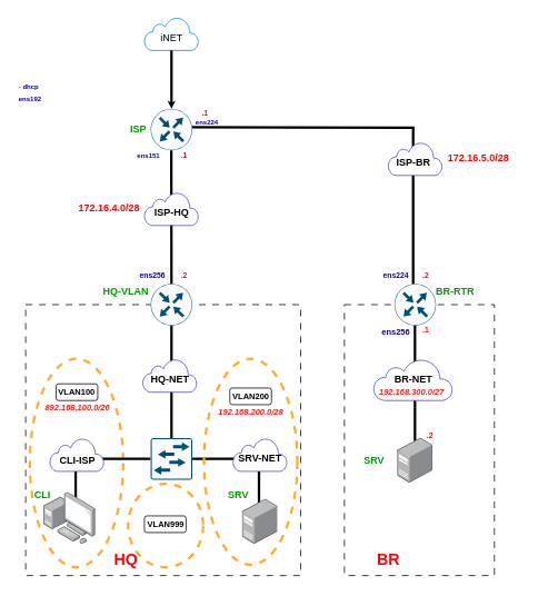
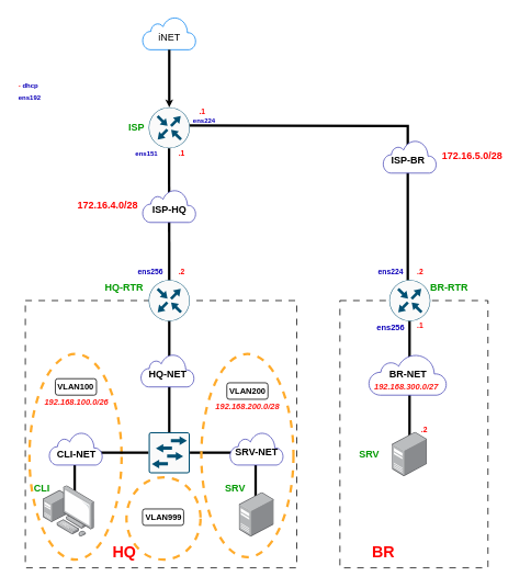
- <mxCell id="18" value="&lt;b&gt;&lt;font style=&quot;color: rgb(0, 153, 0);&quot;&gt;HQ-VLAN&lt;/font&gt;&lt;/b&gt;" style="text;html=1;align=center;verticalAlign=middle;resizable=0;points=[];autosize=1;strokeColor=none;fillColor=none;" parent="1" vertex="1"><mxGeometry x="115" y="335" width="70" height="30" as="geometry" /></mxCell>
+ <mxCell id="18" value="&lt;b&gt;&lt;font style=&quot;color: rgb(0, 153, 0);&quot;&gt;HQ-RTR&lt;/font&gt;&lt;/b&gt;" style="text;html=1;align=center;verticalAlign=middle;resizable=0;points=[];autosize=1;strokeColor=none;fillColor=none;" parent="1" vertex="1"><mxGeometry x="115" y="335" width="70" height="30" as="geometry" /></mxCell>
- <mxCell id="63" value="&lt;b&gt;&lt;i&gt;&lt;font style=&quot;color: rgb(255, 27, 22); font-size: 10px;&quot;&gt;892.168.100.0/26&lt;/font&gt;&lt;/i&gt;&lt;/b&gt;" style="text;html=1;align=center;verticalAlign=middle;resizable=0;points=[];autosize=1;strokeColor=none;fillColor=none;" parent="1" vertex="1"><mxGeometry x="41.5" y="473" width="100" height="30" as="geometry" /></mxCell>
+ <mxCell id="63" value="&lt;b&gt;&lt;i&gt;&lt;font style=&quot;color: rgb(255, 27, 22); font-size: 10px;&quot;&gt;192.168.100.0/26&lt;/font&gt;&lt;/i&gt;&lt;/b&gt;" style="text;html=1;align=center;verticalAlign=middle;resizable=0;points=[];autosize=1;strokeColor=none;fillColor=none;" parent="1" vertex="1"><mxGeometry x="41.5" y="473" width="100" height="30" as="geometry" /></mxCell>
- <mxCell id="48" value="&lt;b&gt;CLI-ISP&lt;/b&gt;" style="text;html=1;align=center;verticalAlign=middle;resizable=0;points=[];autosize=1;strokeColor=none;fillColor=none;" parent="1" vertex="1"><mxGeometry x="56.5" y="537" width="70" height="30" as="geometry" /></mxCell>
+ <mxCell id="48" value="&lt;b&gt;CLI-NET&lt;/b&gt;" style="text;html=1;align=center;verticalAlign=middle;resizable=0;points=[];autosize=1;strokeColor=none;fillColor=none;" parent="1" vertex="1"><mxGeometry x="56.5" y="537" width="70" height="30" as="geometry" /></mxCell>
